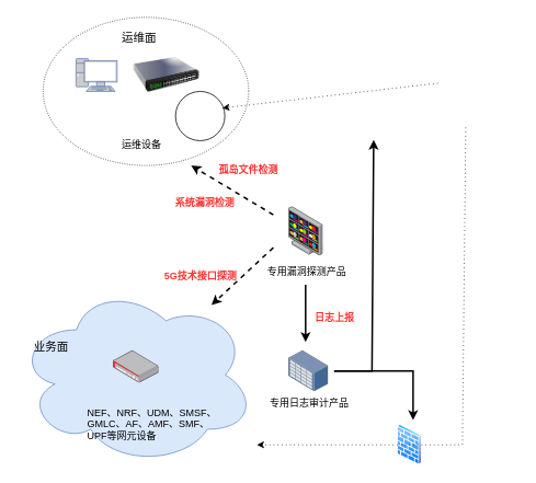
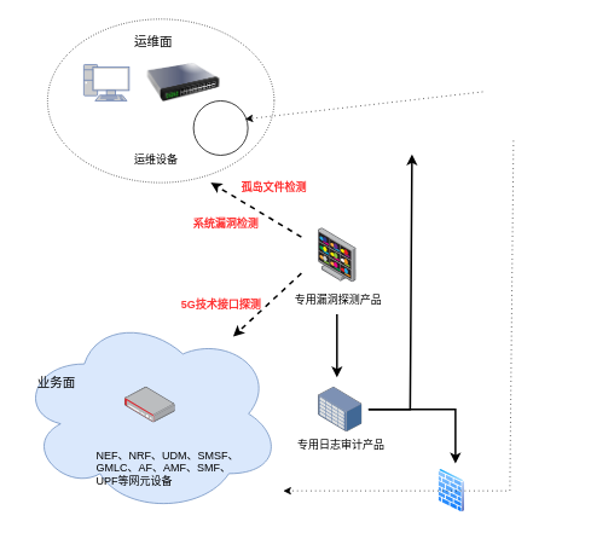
- <mxCell id="20" value="&lt;font color=&quot;#ff3333&quot;&gt;日志上报&lt;/font&gt;" style="text;html=1;align=center;verticalAlign=middle;resizable=0;points=[];autosize=1;strokeColor=none;fillColor=none;fontStyle=1" parent="1" vertex="1"><mxGeometry x="371" y="371" width="70" height="30" as="geometry" /></mxCell>
